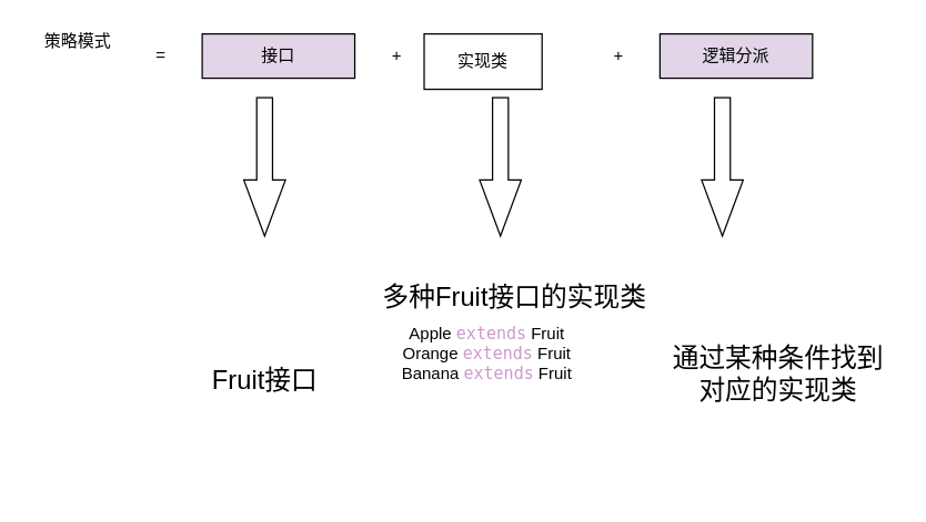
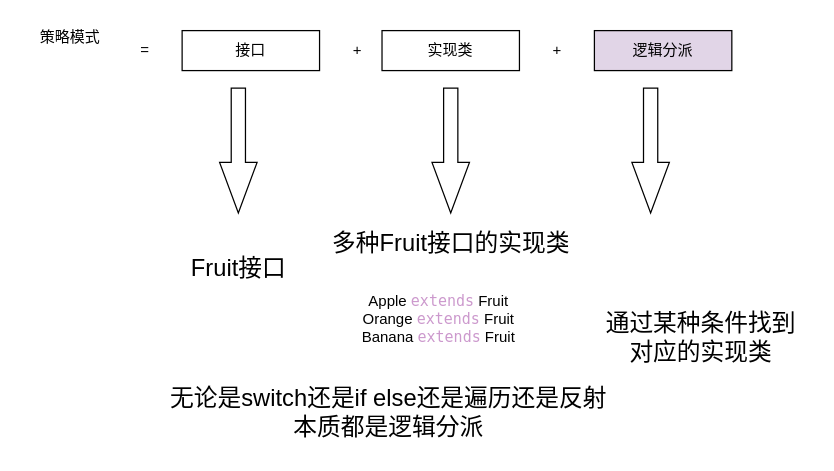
- <mxCell id="5" value="接口" style="whiteSpace=wrap;html=1;fillColor=#e1d5e7;" vertex="1" parent="1"><mxGeometry x="145" y="24" width="110" height="32" as="geometry" /></mxCell>
+ <mxCell id="5" value="接口" style="whiteSpace=wrap;html=1;" vertex="1" parent="1"><mxGeometry x="145" y="24" width="110" height="32" as="geometry" /></mxCell>
- <mxCell id="7" value="实现类" style="whiteSpace=wrap;html=1;" vertex="1" parent="1"><mxGeometry x="305" y="24" width="85" height="40" as="geometry" /></mxCell>
+ <mxCell id="7" value="实现类" style="whiteSpace=wrap;html=1;" vertex="1" parent="1"><mxGeometry x="305" y="24" width="110" height="32" as="geometry" /></mxCell>
- <mxCell id="11" value="多种Fruit接口的实现类" style="text;html=1;align=center;verticalAlign=middle;resizable=0;points=[];autosize=1;fontSize=19;" vertex="1" parent="1"><mxGeometry x="265" y="200" width="210" height="30" as="geometry" /></mxCell>
+ <mxCell id="11" value="多种Fruit接口的实现类" style="text;html=1;align=center;verticalAlign=middle;resizable=0;points=[];autosize=1;fontSize=19;" vertex="1" parent="1"><mxGeometry x="255" y="180" width="210" height="30" as="geometry" /></mxCell>
- <mxCell id="10" value="Fruit接口" style="text;html=1;align=center;verticalAlign=middle;resizable=0;points=[];autosize=1;fontSize=19;" vertex="1" parent="1"><mxGeometry x="145" y="260" width="90" height="30" as="geometry" /></mxCell>
+ <mxCell id="10" value="Fruit接口" style="text;html=1;align=center;verticalAlign=middle;resizable=0;points=[];autosize=1;fontSize=19;" vertex="1" parent="1"><mxGeometry x="145" y="200" width="90" height="30" as="geometry" /></mxCell>
+ <mxCell id="13" value="无论是switch还是if else还是遍历还是反射&lt;br&gt;本质都是逻辑分派" style="text;html=1;align=center;verticalAlign=middle;resizable=0;points=[];autosize=1;fontSize=19;" vertex="1" parent="1"><mxGeometry x="125" y="305" width="370" height="50" as="geometry" /></mxCell>
